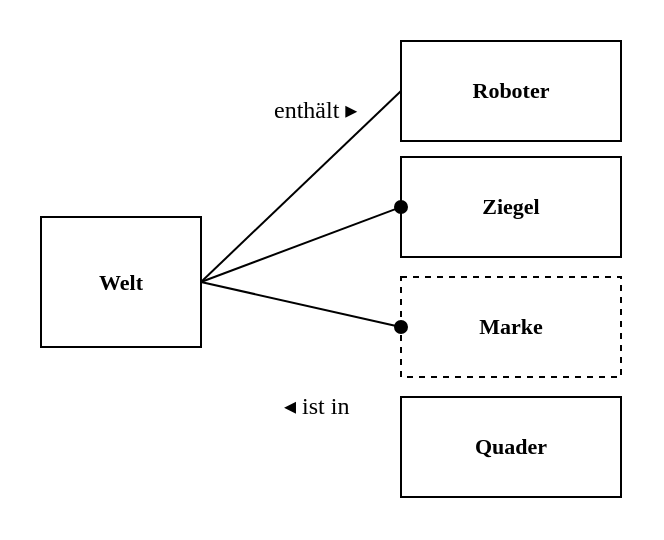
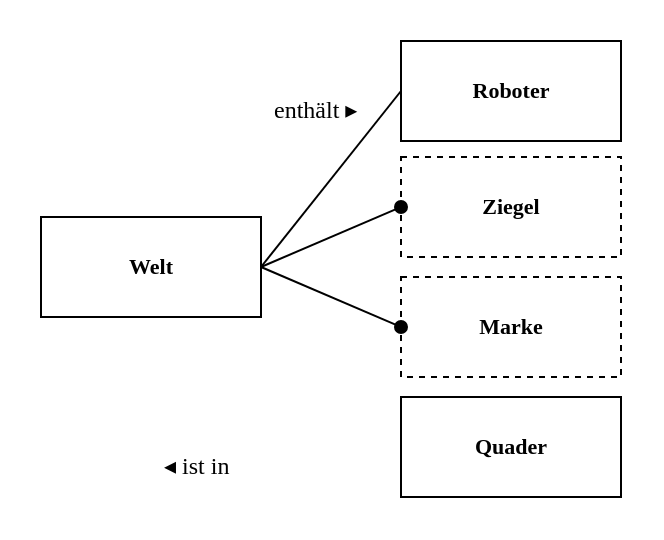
- <mxCell id="4" value="Ziegel" style="html=1;fontFamily=Alegreya Sans;fontStyle=1;fontSize=11;fontSource=https%3A%2F%2Ffonts.googleapis.com%2Fcss%3Ffamily%3DAlegreya%2BSans;" parent="1" vertex="1"><mxGeometry x="200" y="78" width="110" height="50" as="geometry" /></mxCell>
+ <mxCell id="4" value="Ziegel" style="html=1;fontFamily=Alegreya Sans;fontStyle=1;fontSize=11;fontSource=https%3A%2F%2Ffonts.googleapis.com%2Fcss%3Ffamily%3DAlegreya%2BSans;dashed=1;" parent="1" vertex="1"><mxGeometry x="200" y="78" width="110" height="50" as="geometry" /></mxCell>
- <mxCell id="2" value="Welt" style="html=1;fontFamily=Alegreya Sans;fontStyle=1;fontSize=11;fontSource=https%3A%2F%2Ffonts.googleapis.com%2Fcss%3Ffamily%3DAlegreya%2BSans;" parent="1" vertex="1"><mxGeometry x="20" y="108" width="80" height="65" as="geometry" /></mxCell>
+ <mxCell id="2" value="Welt" style="html=1;fontFamily=Alegreya Sans;fontStyle=1;fontSize=11;fontSource=https%3A%2F%2Ffonts.googleapis.com%2Fcss%3Ffamily%3DAlegreya%2BSans;" parent="1" vertex="1"><mxGeometry x="20" y="108" width="110" height="50" as="geometry" /></mxCell>
- <mxCell id="10" value="◂ ist in" style="text;html=1;strokeColor=none;fillColor=none;align=left;verticalAlign=middle;whiteSpace=wrap;rounded=0;fontFamily=Alegreya;" vertex="1" parent="1"><mxGeometry x="140" y="188" width="60" height="30" as="geometry" /></mxCell>
+ <mxCell id="10" value="◂ ist in" style="text;html=1;strokeColor=none;fillColor=none;align=left;verticalAlign=middle;whiteSpace=wrap;rounded=0;fontFamily=Alegreya;" vertex="1" parent="1"><mxGeometry x="80" y="218" width="60" height="30" as="geometry" /></mxCell>
